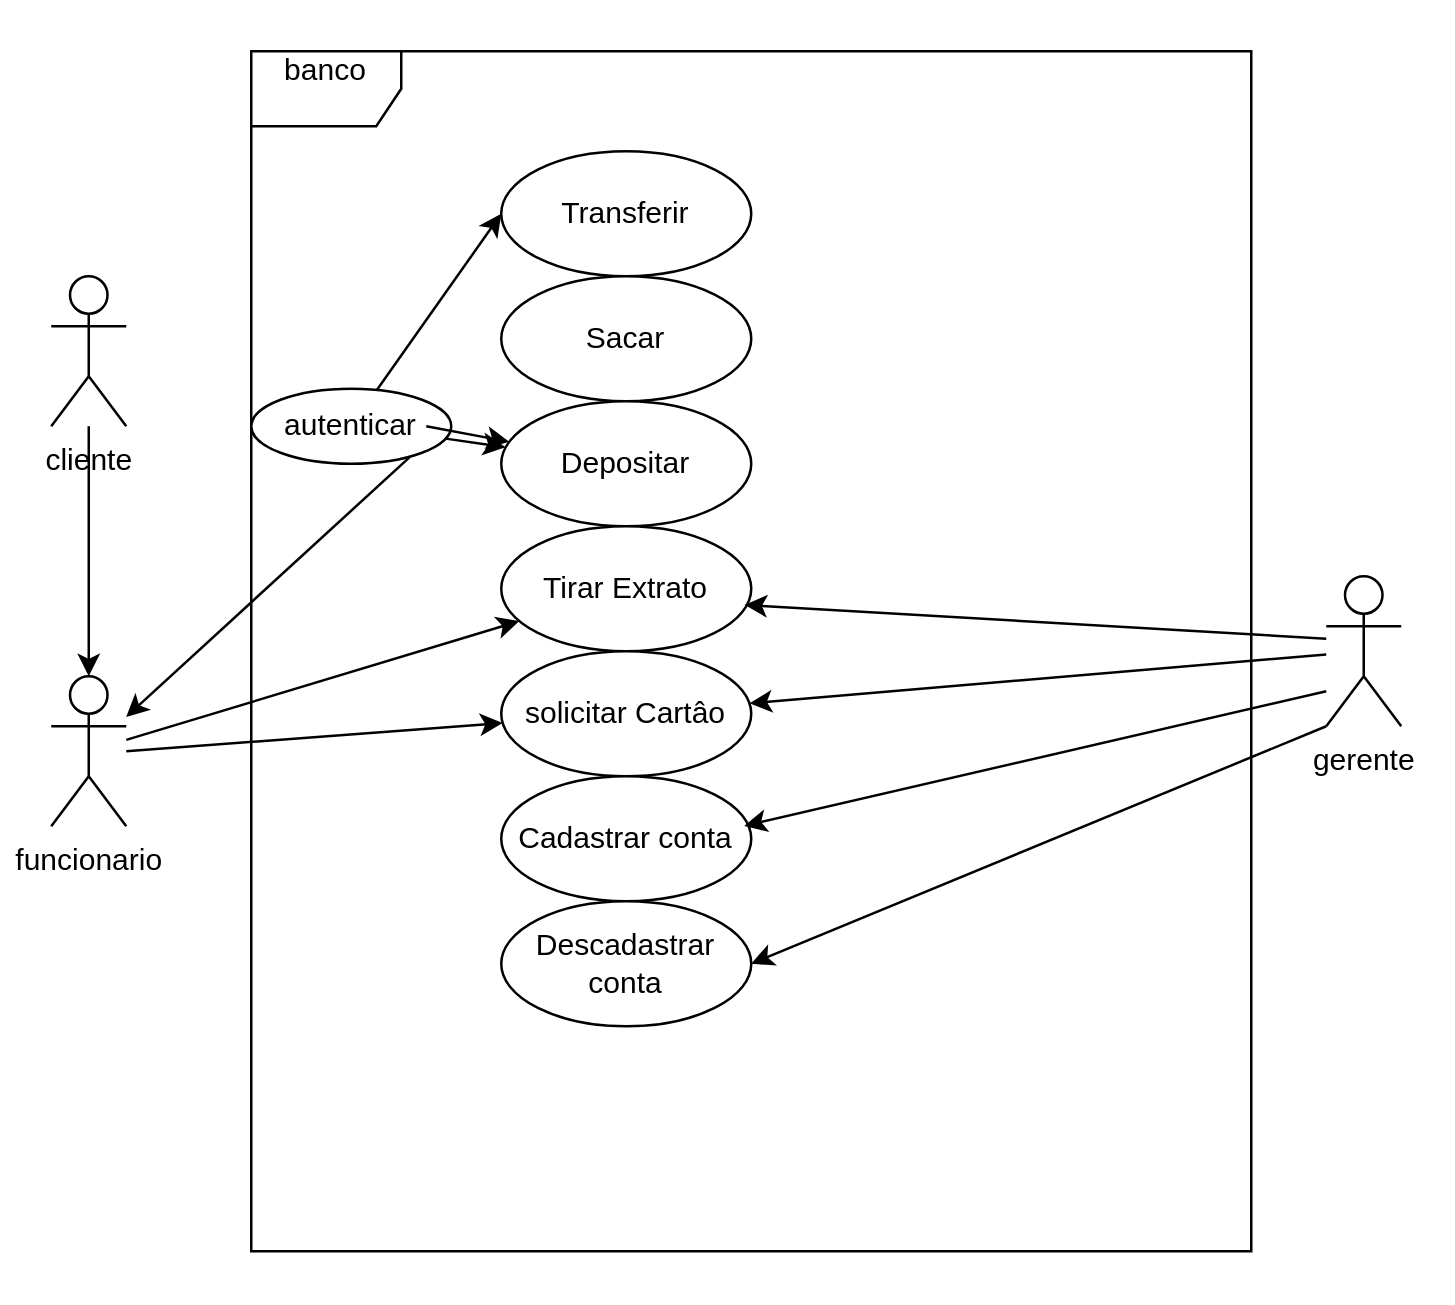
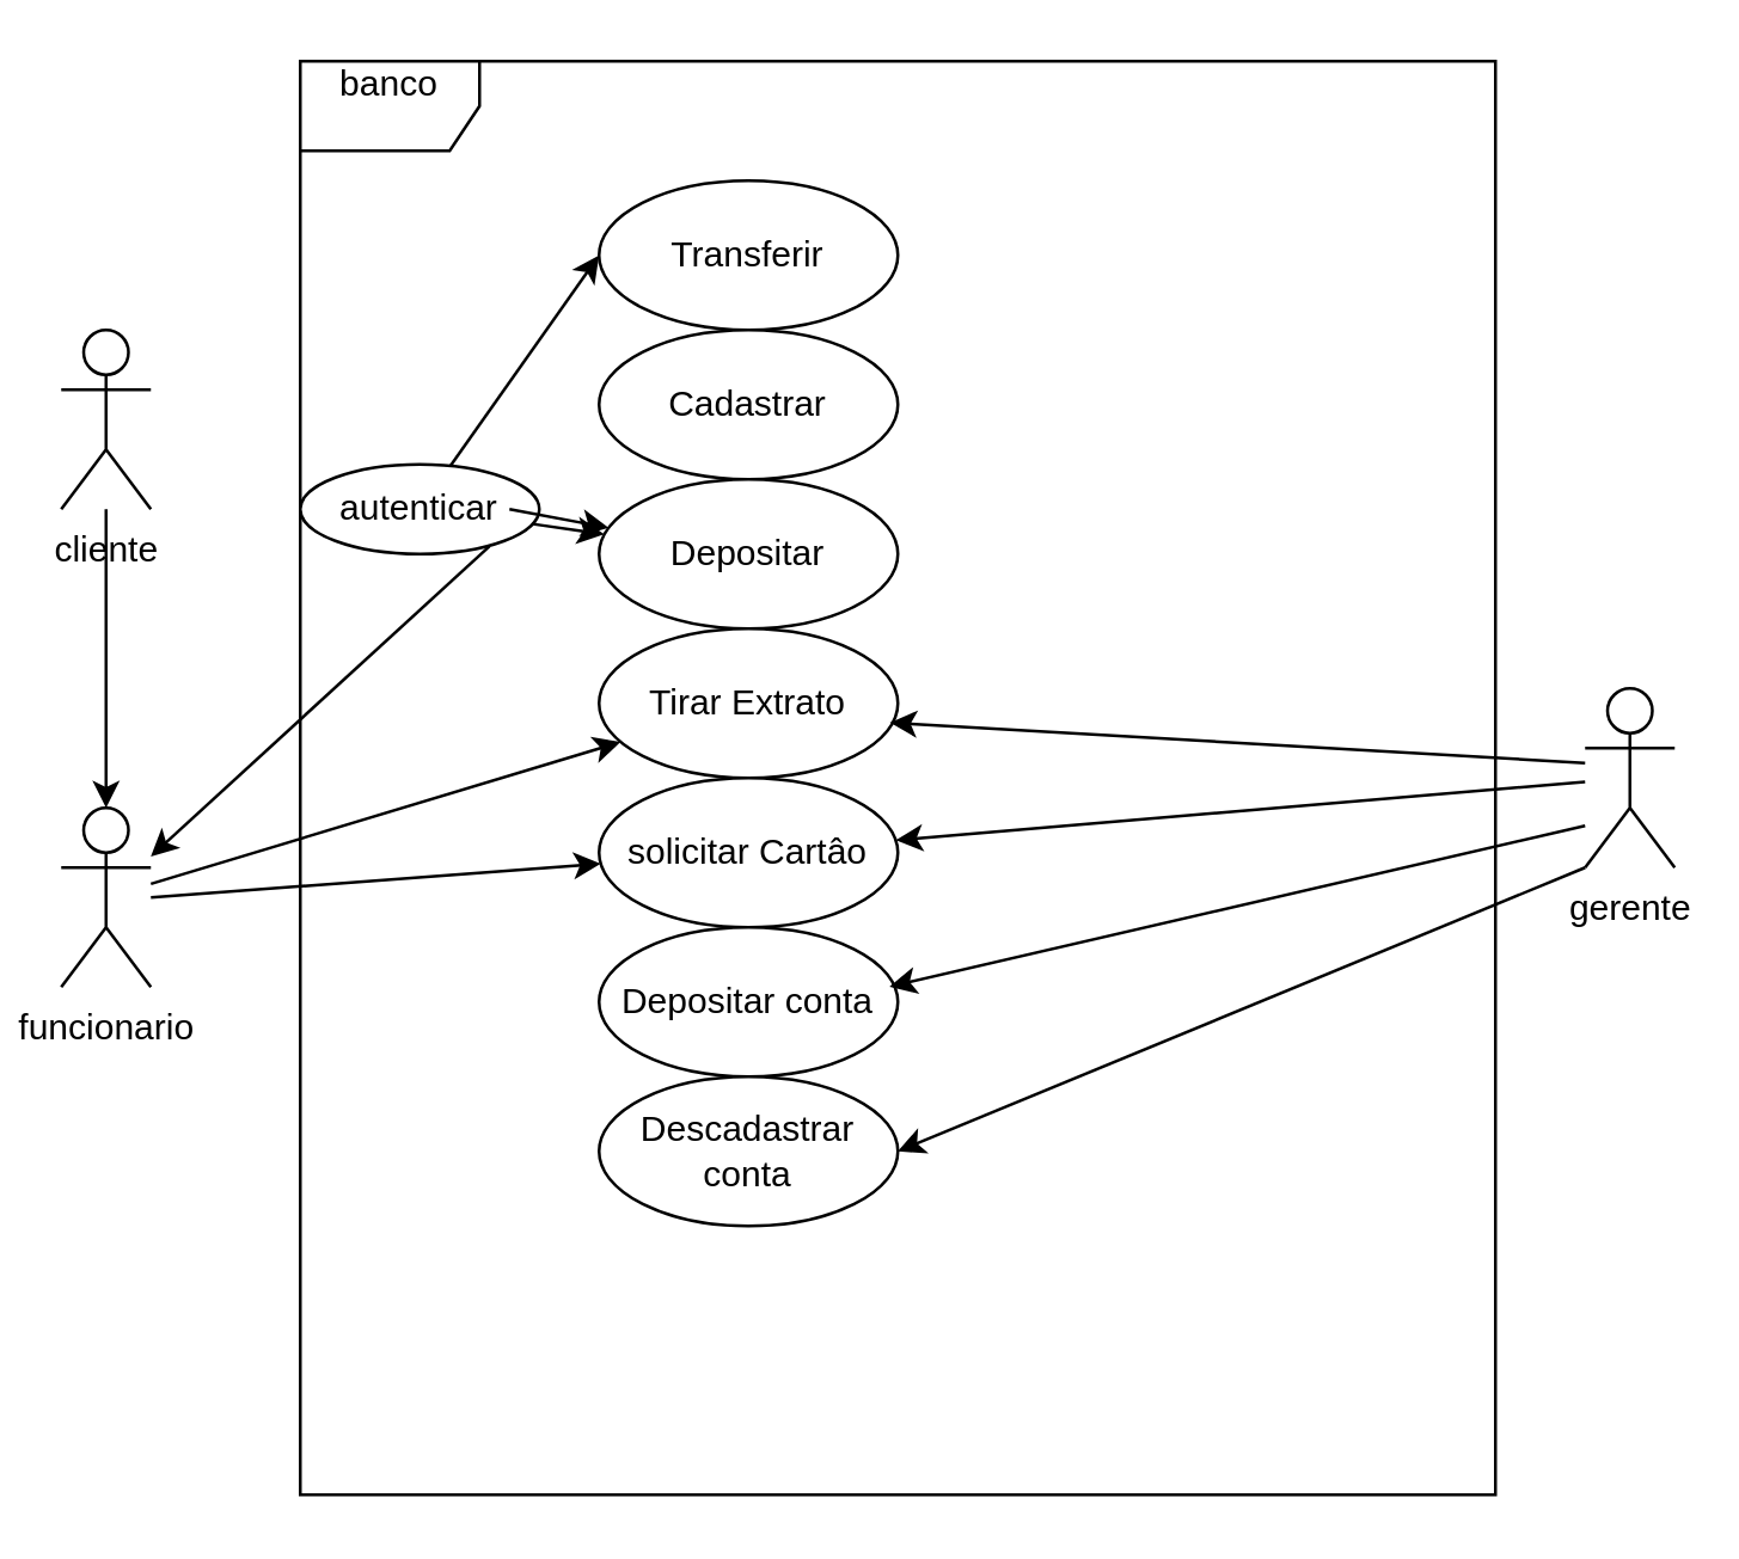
- <mxCell id="9" value="Sacar" style="ellipse;whiteSpace=wrap;html=1;" vertex="1" parent="2"><mxGeometry x="180" y="90" width="100" height="50" as="geometry" /></mxCell>
+ <mxCell id="9" value="Cadastrar" style="ellipse;whiteSpace=wrap;html=1;" vertex="1" parent="2"><mxGeometry x="180" y="90" width="100" height="50" as="geometry" /></mxCell>
- <mxCell id="20" value="Cadastrar conta" style="ellipse;whiteSpace=wrap;html=1;" vertex="1" parent="2"><mxGeometry x="180" y="290" width="100" height="50" as="geometry" /></mxCell>
+ <mxCell id="20" value="Depositar conta" style="ellipse;whiteSpace=wrap;html=1;" vertex="1" parent="2"><mxGeometry x="180" y="290" width="100" height="50" as="geometry" /></mxCell>
